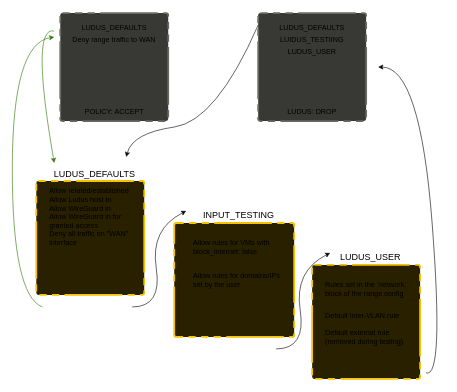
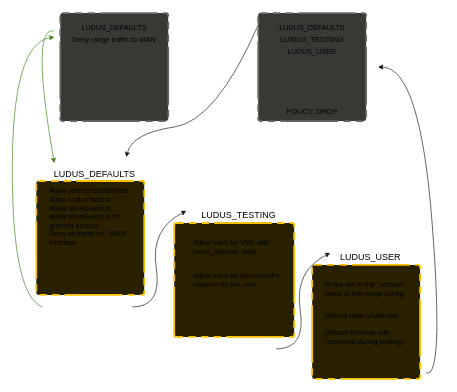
- <mxCell id="22" value="POLICY: ACCEPT" style="text;html=1;align=center;verticalAlign=middle;whiteSpace=wrap;rounded=0;" vertex="1" parent="19"><mxGeometry x="37.5" y="150" width="105" height="30" as="geometry" /></mxCell>
- <mxCell id="6" value="LUDUS: DROP" style="text;html=1;align=center;verticalAlign=middle;whiteSpace=wrap;rounded=0;" vertex="1" parent="2"><mxGeometry x="45" y="150" width="90" height="30" as="geometry" /></mxCell>
+ <mxCell id="6" value="POLICY: DROP" style="text;html=1;align=center;verticalAlign=middle;whiteSpace=wrap;rounded=0;" vertex="1" parent="2"><mxGeometry x="45" y="150" width="90" height="30" as="geometry" /></mxCell>
- <mxCell id="9" value="&lt;font style=&quot;font-size: 15px;&quot;&gt;INPUT_TESTING&lt;/font&gt;" style="whiteSpace=wrap;html=1;dashed=1;strokeWidth=3;rounded=1;arcSize=2;glass=0;comic=0;shadow=0;fontSize=20;align=center;labelPosition=center;verticalLabelPosition=top;verticalAlign=bottom;spacingLeft=15;connectable=0;container=1;collapsible=0;recursiveResize=0;dashPattern=4 3 4 3 4 3 32 3;strokeColor=#F5C100;fillColor=#292000;" vertex="1" parent="1"><mxGeometry x="290" y="370" width="200" height="190" as="geometry" /></mxCell>
+ <mxCell id="9" value="&lt;font style=&quot;font-size: 15px;&quot;&gt;LUDUS_TESTING&lt;/font&gt;" style="whiteSpace=wrap;html=1;dashed=1;strokeWidth=3;rounded=1;arcSize=2;glass=0;comic=0;shadow=0;fontSize=20;align=center;labelPosition=center;verticalLabelPosition=top;verticalAlign=bottom;spacingLeft=15;connectable=0;container=1;collapsible=0;recursiveResize=0;dashPattern=4 3 4 3 4 3 32 3;strokeColor=#F5C100;fillColor=#292000;" vertex="1" parent="1"><mxGeometry x="290" y="370" width="200" height="190" as="geometry" /></mxCell>
- <mxCell id="11" value="Allow rules for domains/IPs set by the user" style="text;html=1;align=left;verticalAlign=middle;whiteSpace=wrap;rounded=0;" vertex="1" parent="9"><mxGeometry x="30" y="65" width="150" height="60" as="geometry" /></mxCell>
+ <mxCell id="11" value="Allow rules for domains/IPs network by the user" style="text;html=1;align=left;verticalAlign=middle;whiteSpace=wrap;rounded=0;" vertex="1" parent="9"><mxGeometry x="30" y="65" width="150" height="60" as="geometry" /></mxCell>
